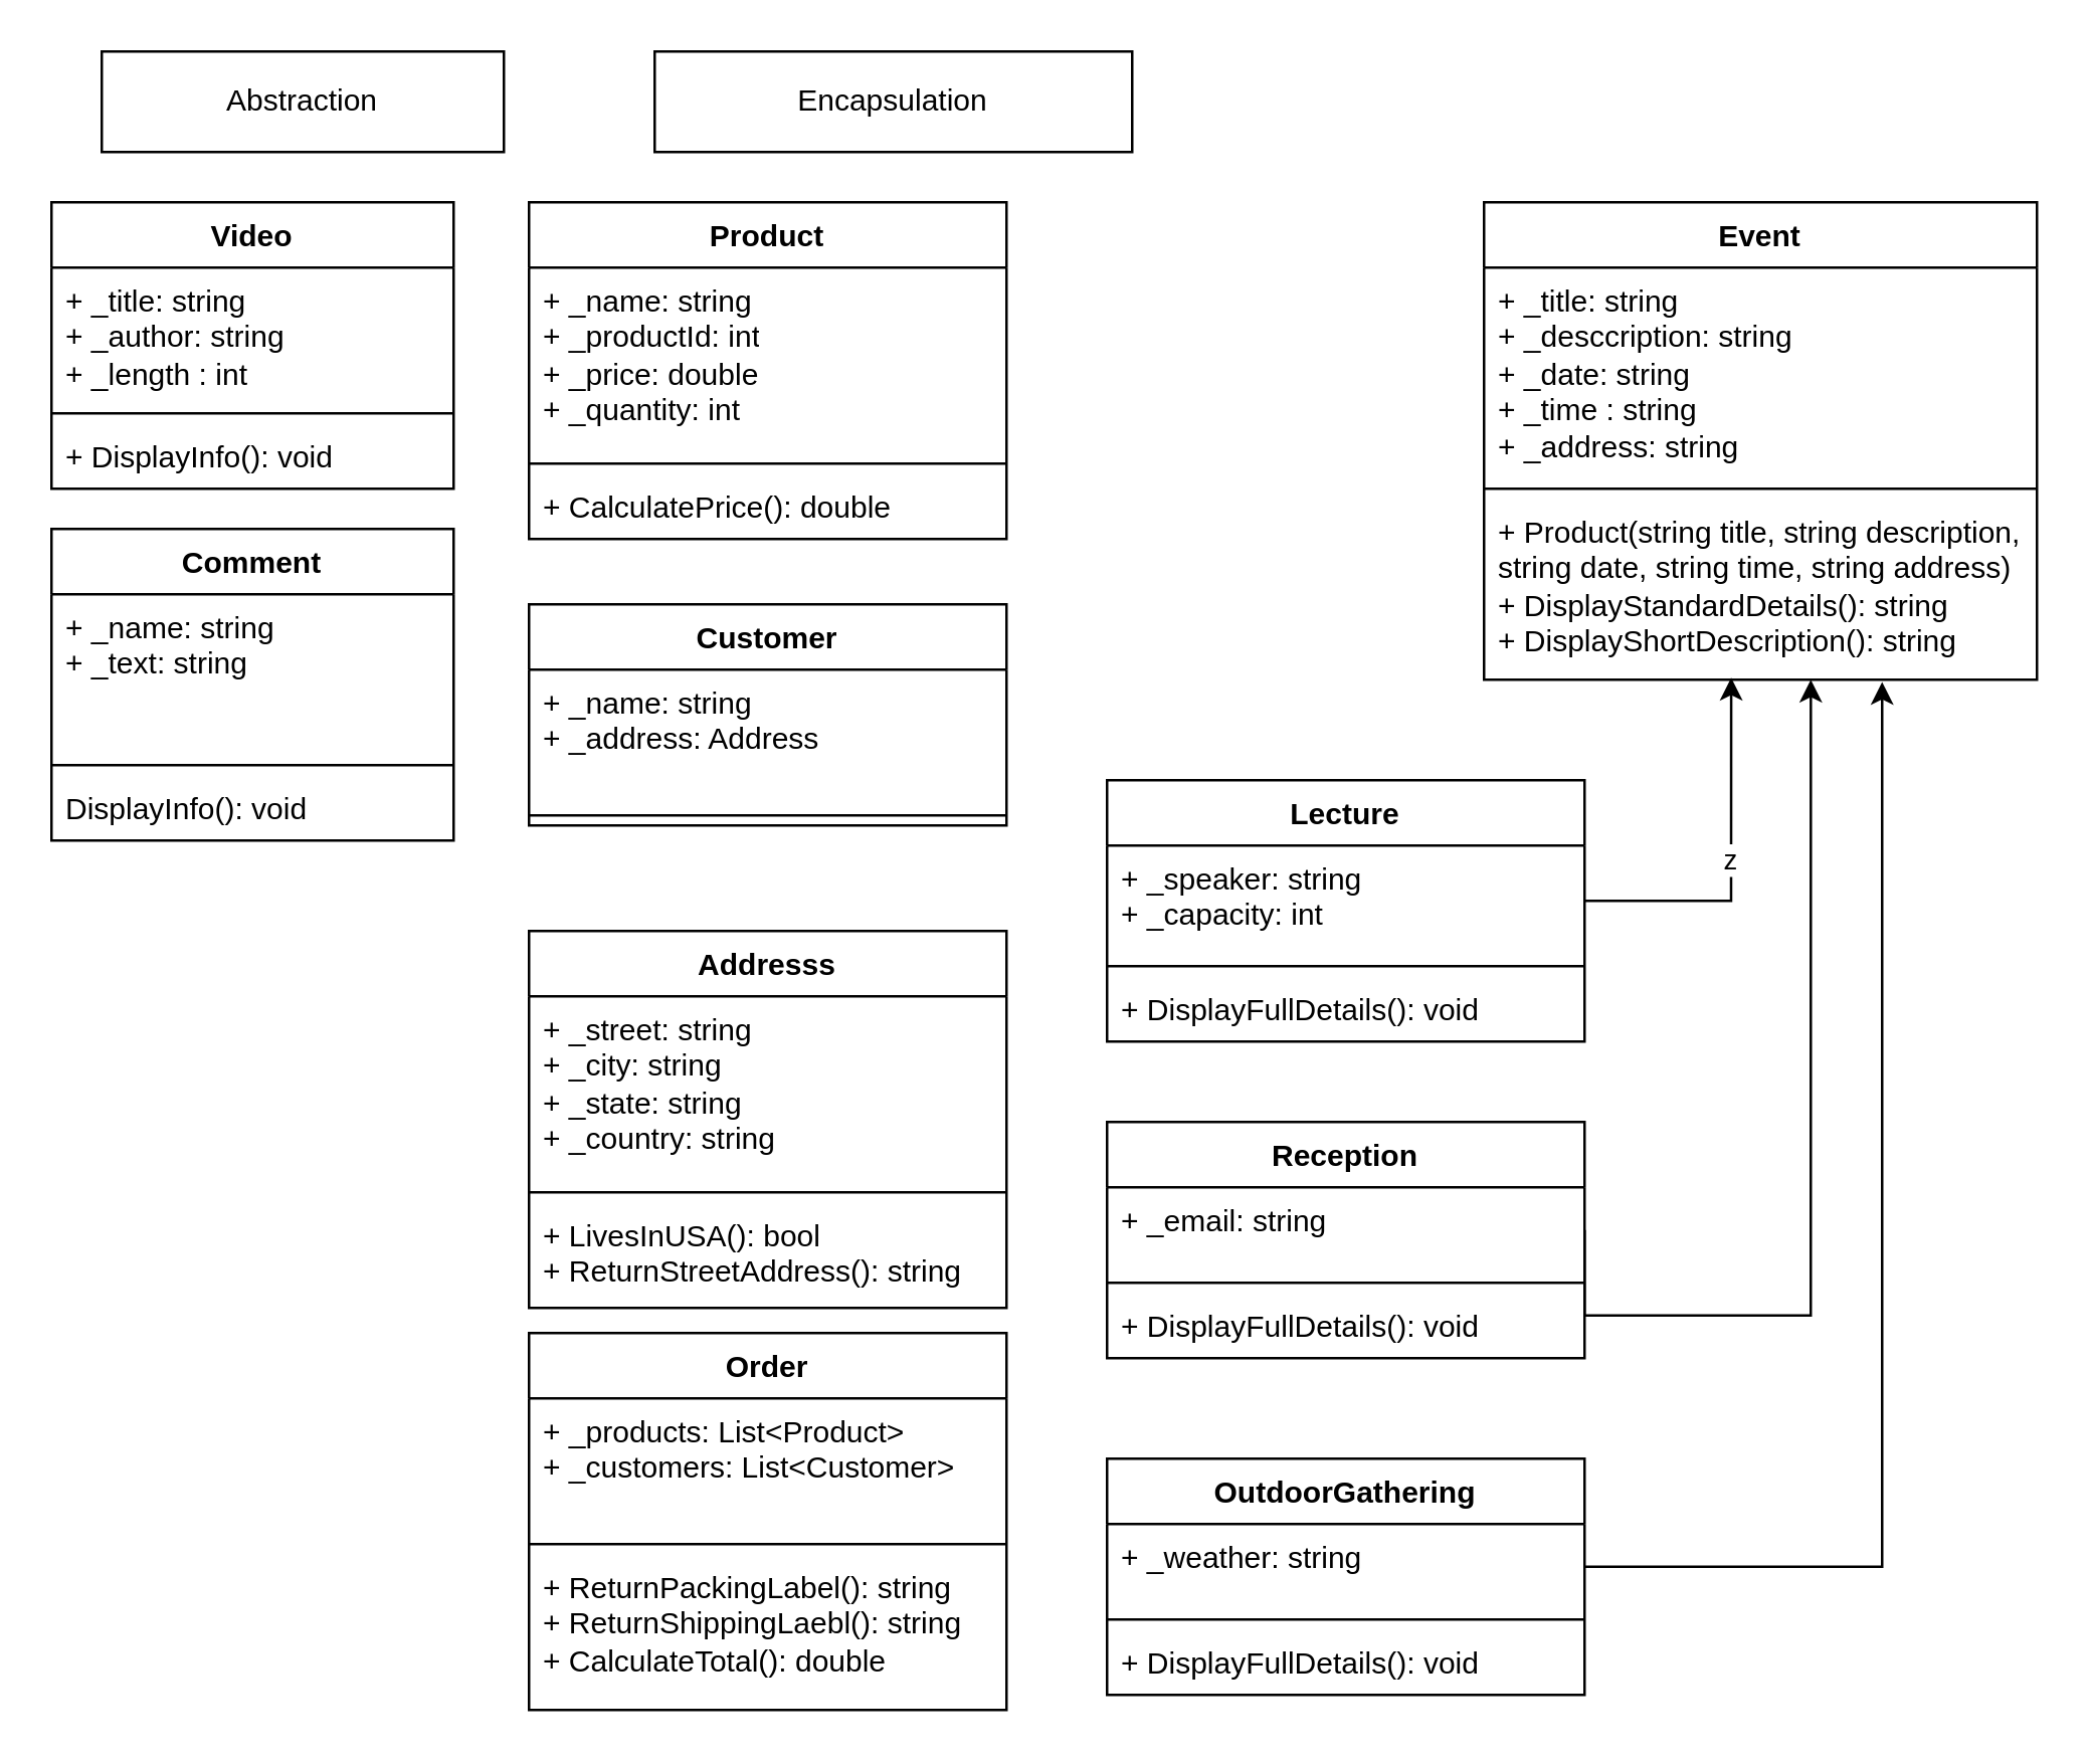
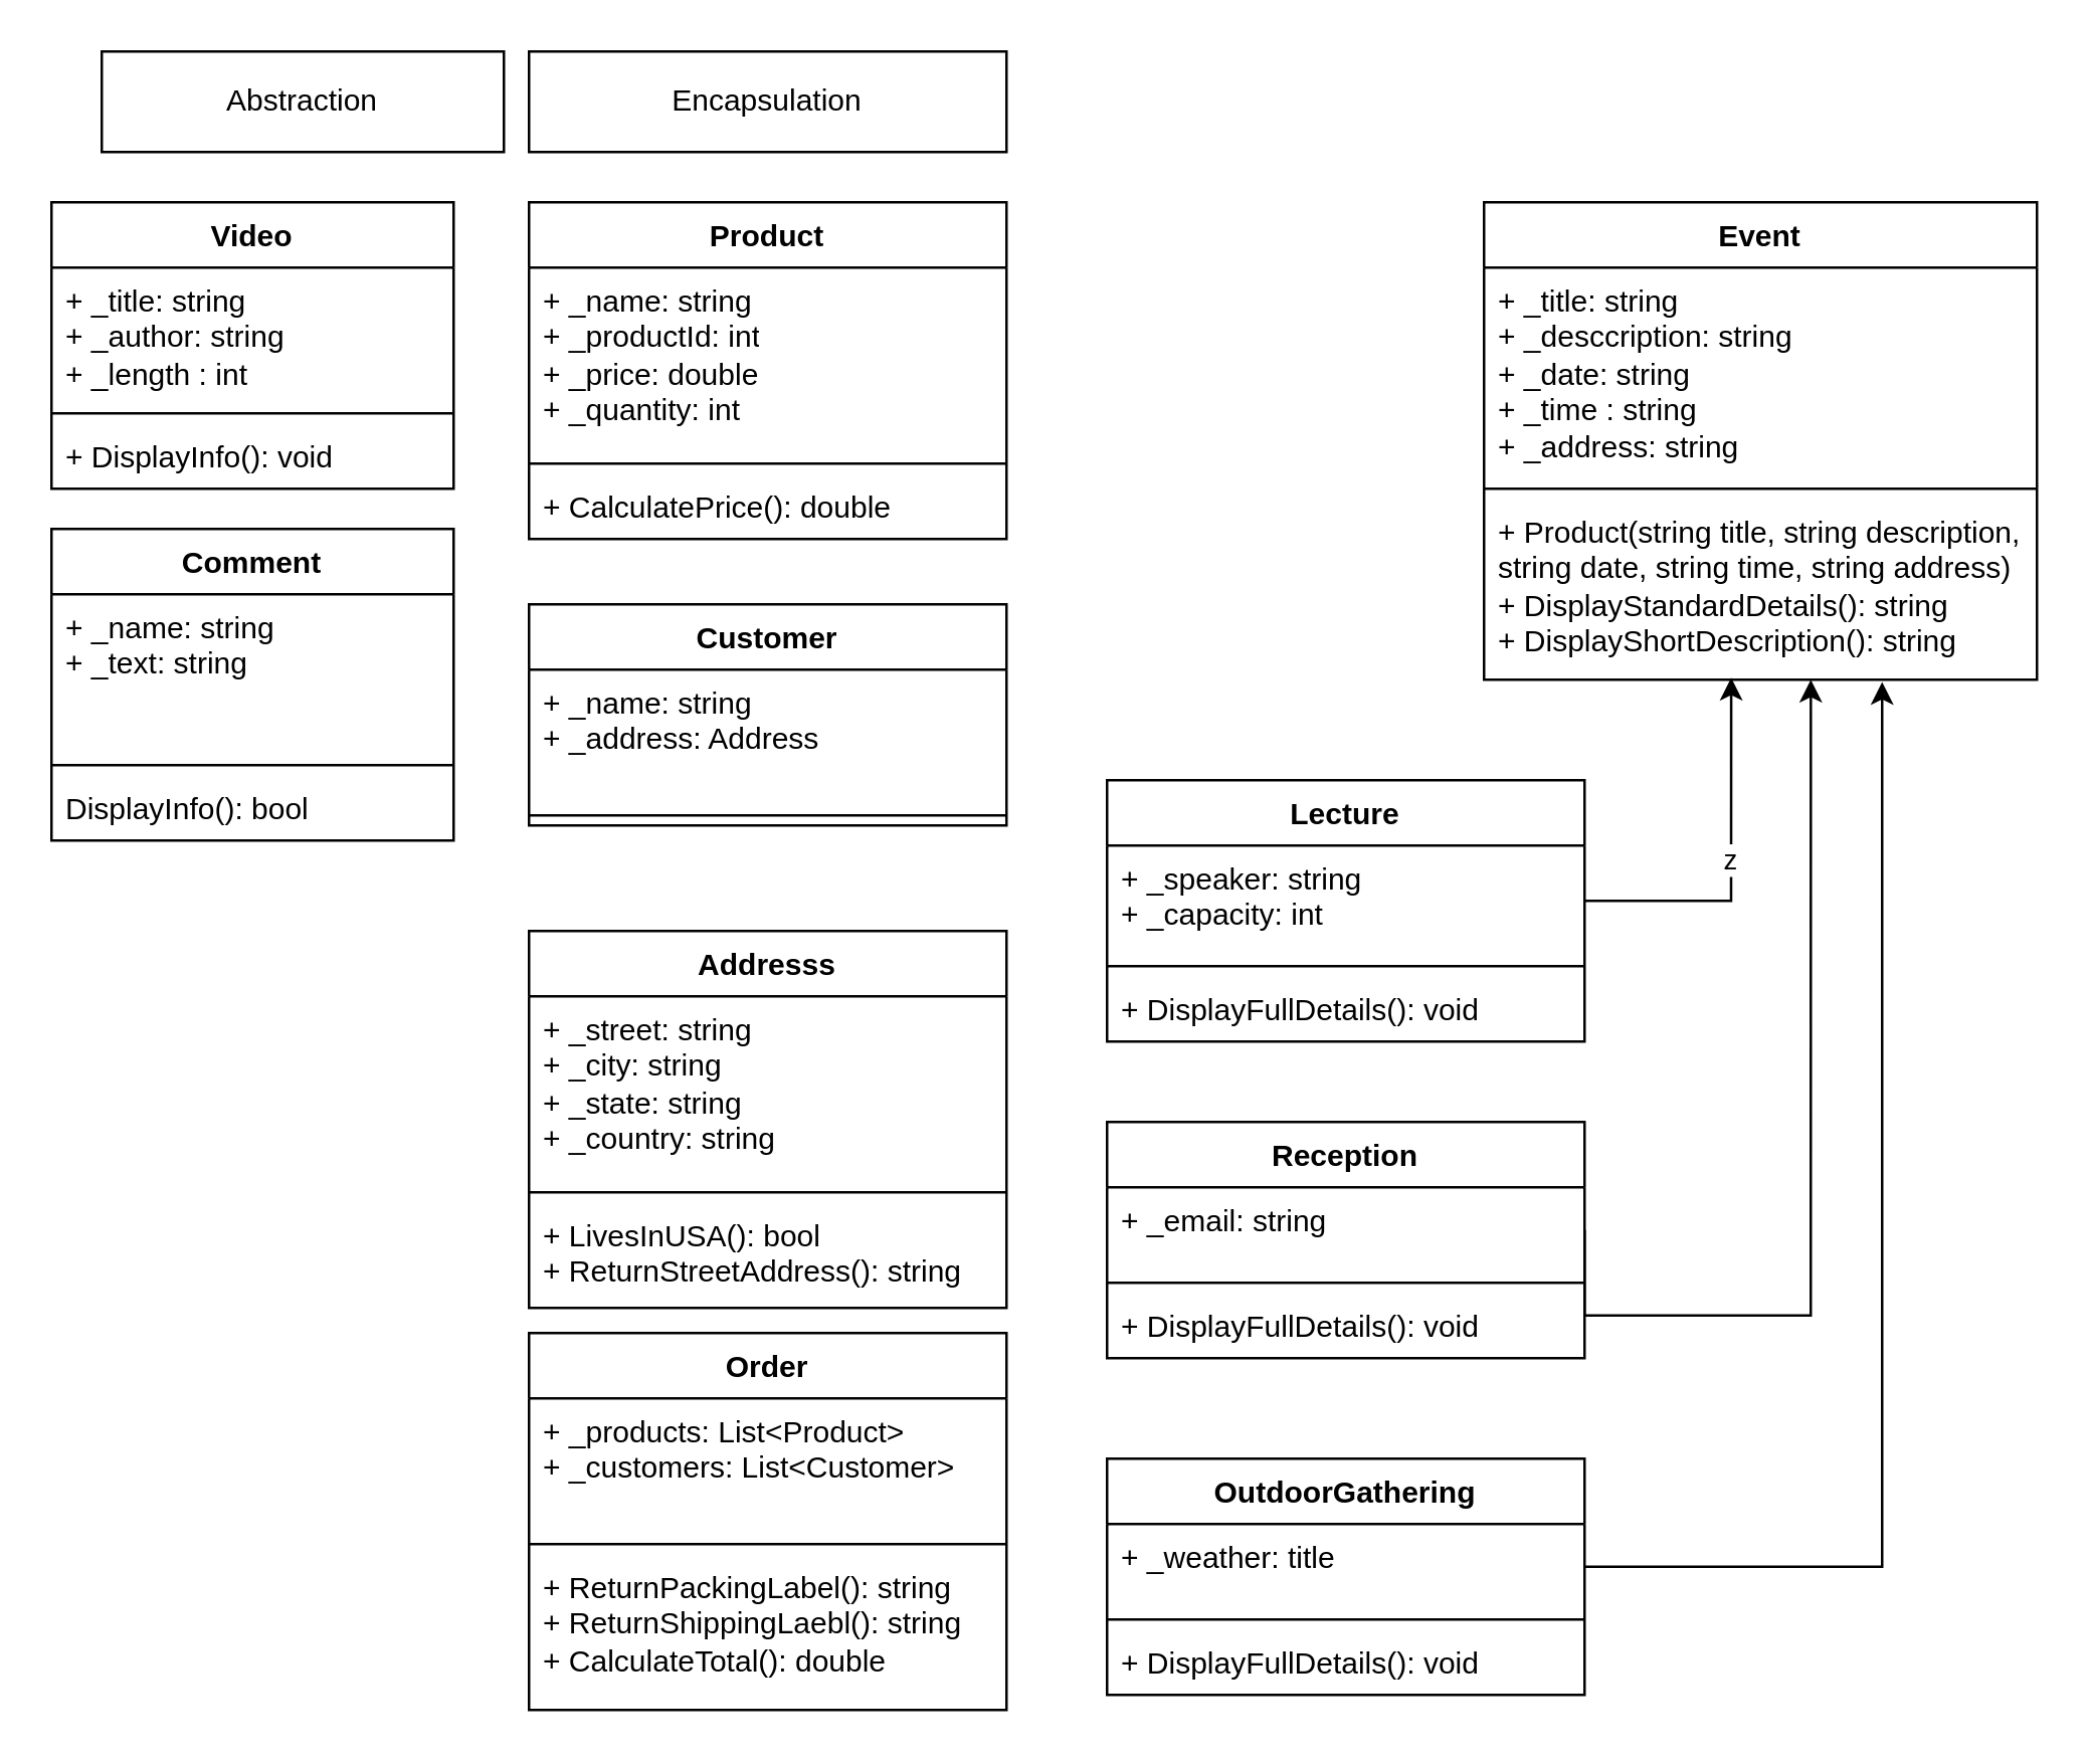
- <mxCell id="11" value="Encapsulation" style="rounded=0;whiteSpace=wrap;html=1;" parent="1" vertex="1"><mxGeometry x="260" y="20" width="190" height="40" as="geometry" /></mxCell>
+ <mxCell id="11" value="Encapsulation" style="rounded=0;whiteSpace=wrap;html=1;" parent="1" vertex="1"><mxGeometry x="210" y="20" width="190" height="40" as="geometry" /></mxCell>
- <mxCell id="9" value="DisplayInfo(): void" style="text;strokeColor=none;fillColor=none;align=left;verticalAlign=top;spacingLeft=4;spacingRight=4;overflow=hidden;rotatable=0;points=[[0,0.5],[1,0.5]];portConstraint=eastwest;whiteSpace=wrap;html=1;" parent="6" vertex="1"><mxGeometry y="98" width="160" height="26" as="geometry" /></mxCell>
+ <mxCell id="9" value="DisplayInfo(): bool" style="text;strokeColor=none;fillColor=none;align=left;verticalAlign=top;spacingLeft=4;spacingRight=4;overflow=hidden;rotatable=0;points=[[0,0.5],[1,0.5]];portConstraint=eastwest;whiteSpace=wrap;html=1;" parent="6" vertex="1"><mxGeometry y="98" width="160" height="26" as="geometry" /></mxCell>
- <mxCell id="40" value="+ _weather: string" style="text;strokeColor=none;fillColor=none;align=left;verticalAlign=top;spacingLeft=4;spacingRight=4;overflow=hidden;rotatable=0;points=[[0,0.5],[1,0.5]];portConstraint=eastwest;whiteSpace=wrap;html=1;" parent="39" vertex="1"><mxGeometry y="26" width="190" height="34" as="geometry" /></mxCell>
+ <mxCell id="40" value="+ _weather: title" style="text;strokeColor=none;fillColor=none;align=left;verticalAlign=top;spacingLeft=4;spacingRight=4;overflow=hidden;rotatable=0;points=[[0,0.5],[1,0.5]];portConstraint=eastwest;whiteSpace=wrap;html=1;" parent="39" vertex="1"><mxGeometry y="26" width="190" height="34" as="geometry" /></mxCell>
